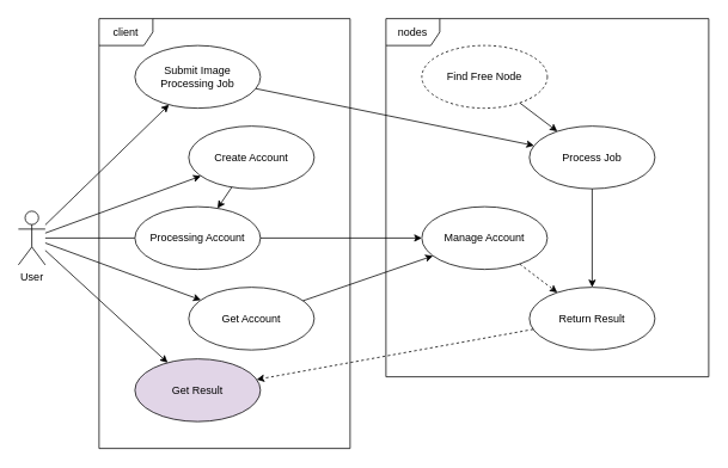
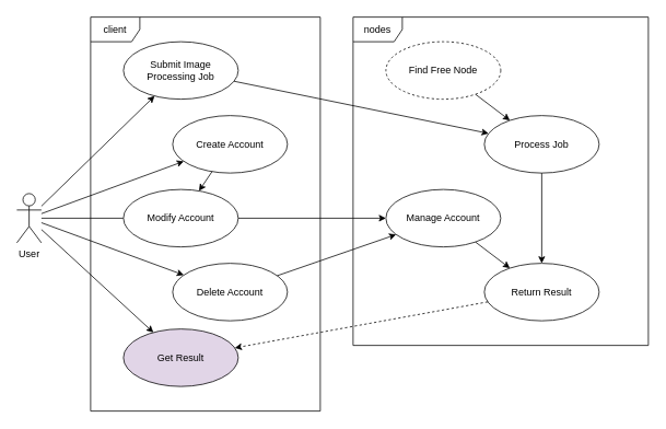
- <mxCell id="13" value="Processing Account" style="ellipse;whiteSpace=wrap;html=1;" vertex="1" parent="8"><mxGeometry x="40" y="210" width="140" height="70" as="geometry" /></mxCell>
+ <mxCell id="13" value="Modify Account" style="ellipse;whiteSpace=wrap;html=1;" vertex="1" parent="8"><mxGeometry x="40" y="210" width="140" height="70" as="geometry" /></mxCell>
- <mxCell id="24" style="edgeStyle=none;rounded=0;orthogonalLoop=1;jettySize=auto;html=1;dashed=1;" parent="17" source="21" target="22" edge="1"><mxGeometry relative="1" as="geometry" /></mxCell>
+ <mxCell id="24" style="edgeStyle=none;rounded=0;orthogonalLoop=1;jettySize=auto;html=1;" parent="17" source="21" target="22" edge="1"><mxGeometry relative="1" as="geometry" /></mxCell>
- <mxCell id="11" value="Get Account" style="ellipse;whiteSpace=wrap;html=1;" parent="8" vertex="1"><mxGeometry x="100" y="300" width="140" height="70" as="geometry" /></mxCell>
+ <mxCell id="11" value="Delete Account" style="ellipse;whiteSpace=wrap;html=1;" parent="8" vertex="1"><mxGeometry x="100" y="300" width="140" height="70" as="geometry" /></mxCell>
